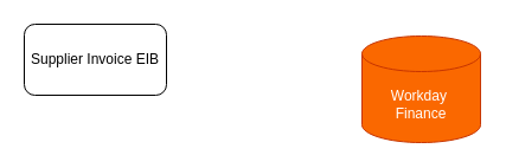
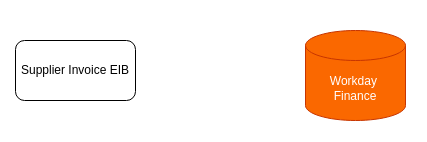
- <mxCell id="2" value="Supplier Invoice EIB" style="rounded=1;whiteSpace=wrap;html=1;" vertex="1" parent="1"><mxGeometry x="20" y="20" width="120" height="60" as="geometry" /></mxCell>
+ <mxCell id="2" value="Supplier Invoice EIB" style="rounded=1;whiteSpace=wrap;html=1;" vertex="1" parent="1"><mxGeometry x="15" y="40" width="120" height="60" as="geometry" /></mxCell>
